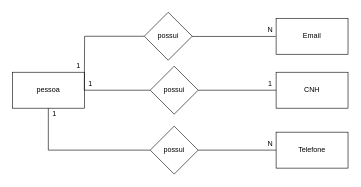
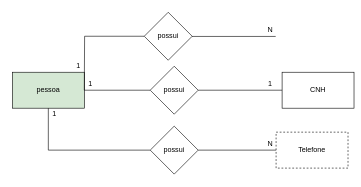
- <mxCell id="5" value="Email" style="rounded=0;whiteSpace=wrap;html=1;" vertex="1" parent="1"><mxGeometry x="460" y="30" width="120" height="60" as="geometry" /></mxCell>
- <mxCell id="2" value="pessoa" style="rounded=0;whiteSpace=wrap;html=1;" vertex="1" parent="1"><mxGeometry x="20" y="120" width="120" height="60" as="geometry" /></mxCell>
+ <mxCell id="2" value="pessoa" style="rounded=0;whiteSpace=wrap;html=1;fillColor=#d5e8d4;" vertex="1" parent="1"><mxGeometry x="20" y="120" width="120" height="60" as="geometry" /></mxCell>
- <mxCell id="6" value="CNH" style="rounded=0;whiteSpace=wrap;html=1;" vertex="1" parent="1"><mxGeometry x="460" y="120" width="120" height="60" as="geometry" /></mxCell>
+ <mxCell id="6" value="CNH" style="rounded=0;whiteSpace=wrap;html=1;" vertex="1" parent="1"><mxGeometry x="470" y="120" width="120" height="60" as="geometry" /></mxCell>
- <mxCell id="7" value="Telefone" style="rounded=0;whiteSpace=wrap;html=1;" vertex="1" parent="1"><mxGeometry x="460" y="220" width="120" height="60" as="geometry" /></mxCell>
+ <mxCell id="7" value="Telefone" style="rounded=0;whiteSpace=wrap;html=1;dashed=1;" vertex="1" parent="1"><mxGeometry x="460" y="220" width="120" height="60" as="geometry" /></mxCell>
